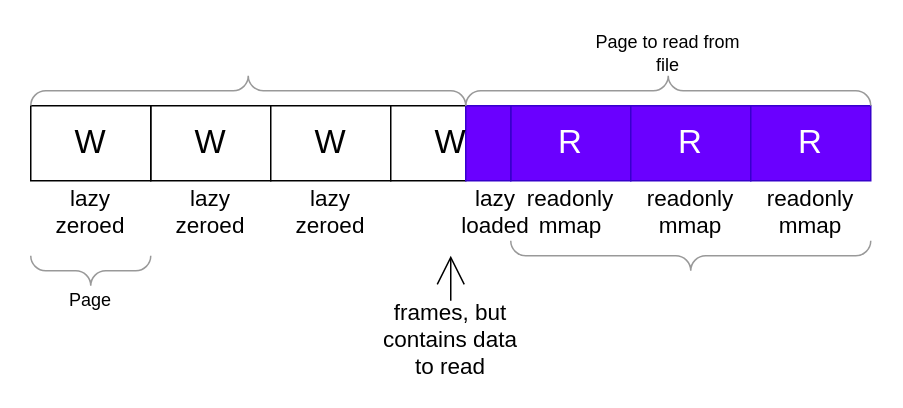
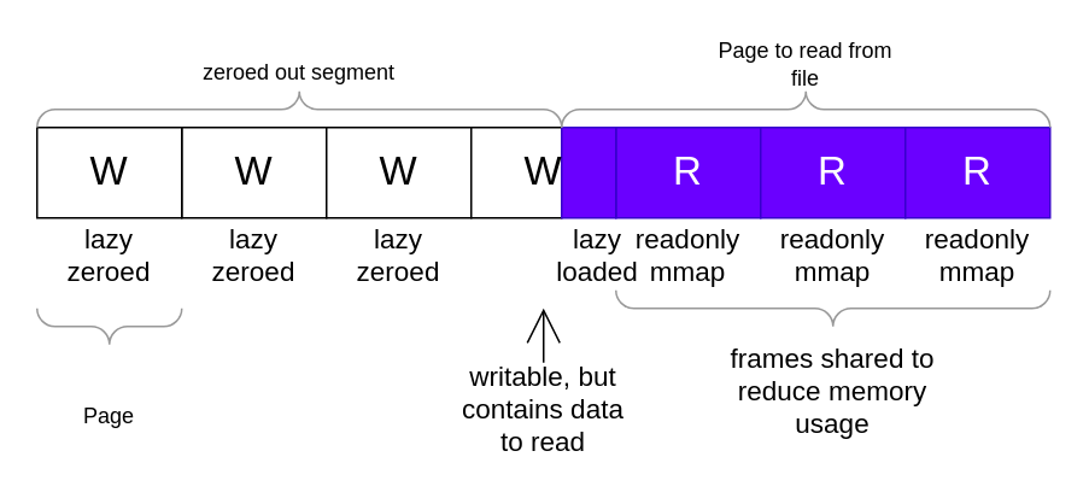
+ <mxCell id="11" value="zeroed out segment" style="text;html=1;strokeColor=none;fillColor=none;align=center;verticalAlign=middle;whiteSpace=wrap;rounded=0;" vertex="1" parent="1"><mxGeometry x="110" y="30" width="110" height="20" as="geometry" /></mxCell>
- <mxCell id="9" value="Page" style="text;html=1;strokeColor=none;fillColor=none;align=center;verticalAlign=middle;whiteSpace=wrap;rounded=0;" vertex="1" parent="1"><mxGeometry x="40" y="190" width="40" height="20" as="geometry" /></mxCell>
+ <mxCell id="9" value="Page" style="text;html=1;strokeColor=none;fillColor=none;align=center;verticalAlign=middle;whiteSpace=wrap;rounded=0;" vertex="1" parent="1"><mxGeometry x="40" y="220" width="40" height="20" as="geometry" /></mxCell>
+ <mxCell id="19" value="frames shared to reduce memory usage" style="text;html=1;strokeColor=none;fillColor=none;align=center;verticalAlign=middle;whiteSpace=wrap;rounded=0;fontSize=15;" vertex="1" parent="1"><mxGeometry x="390" y="190" width="140" height="50" as="geometry" /></mxCell>
- <mxCell id="27" value="frames, but contains data to read" style="text;html=1;strokeColor=none;fillColor=none;align=center;verticalAlign=middle;whiteSpace=wrap;rounded=0;fontSize=15;" vertex="1" parent="1"><mxGeometry x="250" y="200" width="100" height="50" as="geometry" /></mxCell>
+ <mxCell id="27" value="writable, but contains data to read" style="text;html=1;strokeColor=none;fillColor=none;align=center;verticalAlign=middle;whiteSpace=wrap;rounded=0;fontSize=15;" vertex="1" parent="1"><mxGeometry x="250" y="200" width="100" height="50" as="geometry" /></mxCell>
